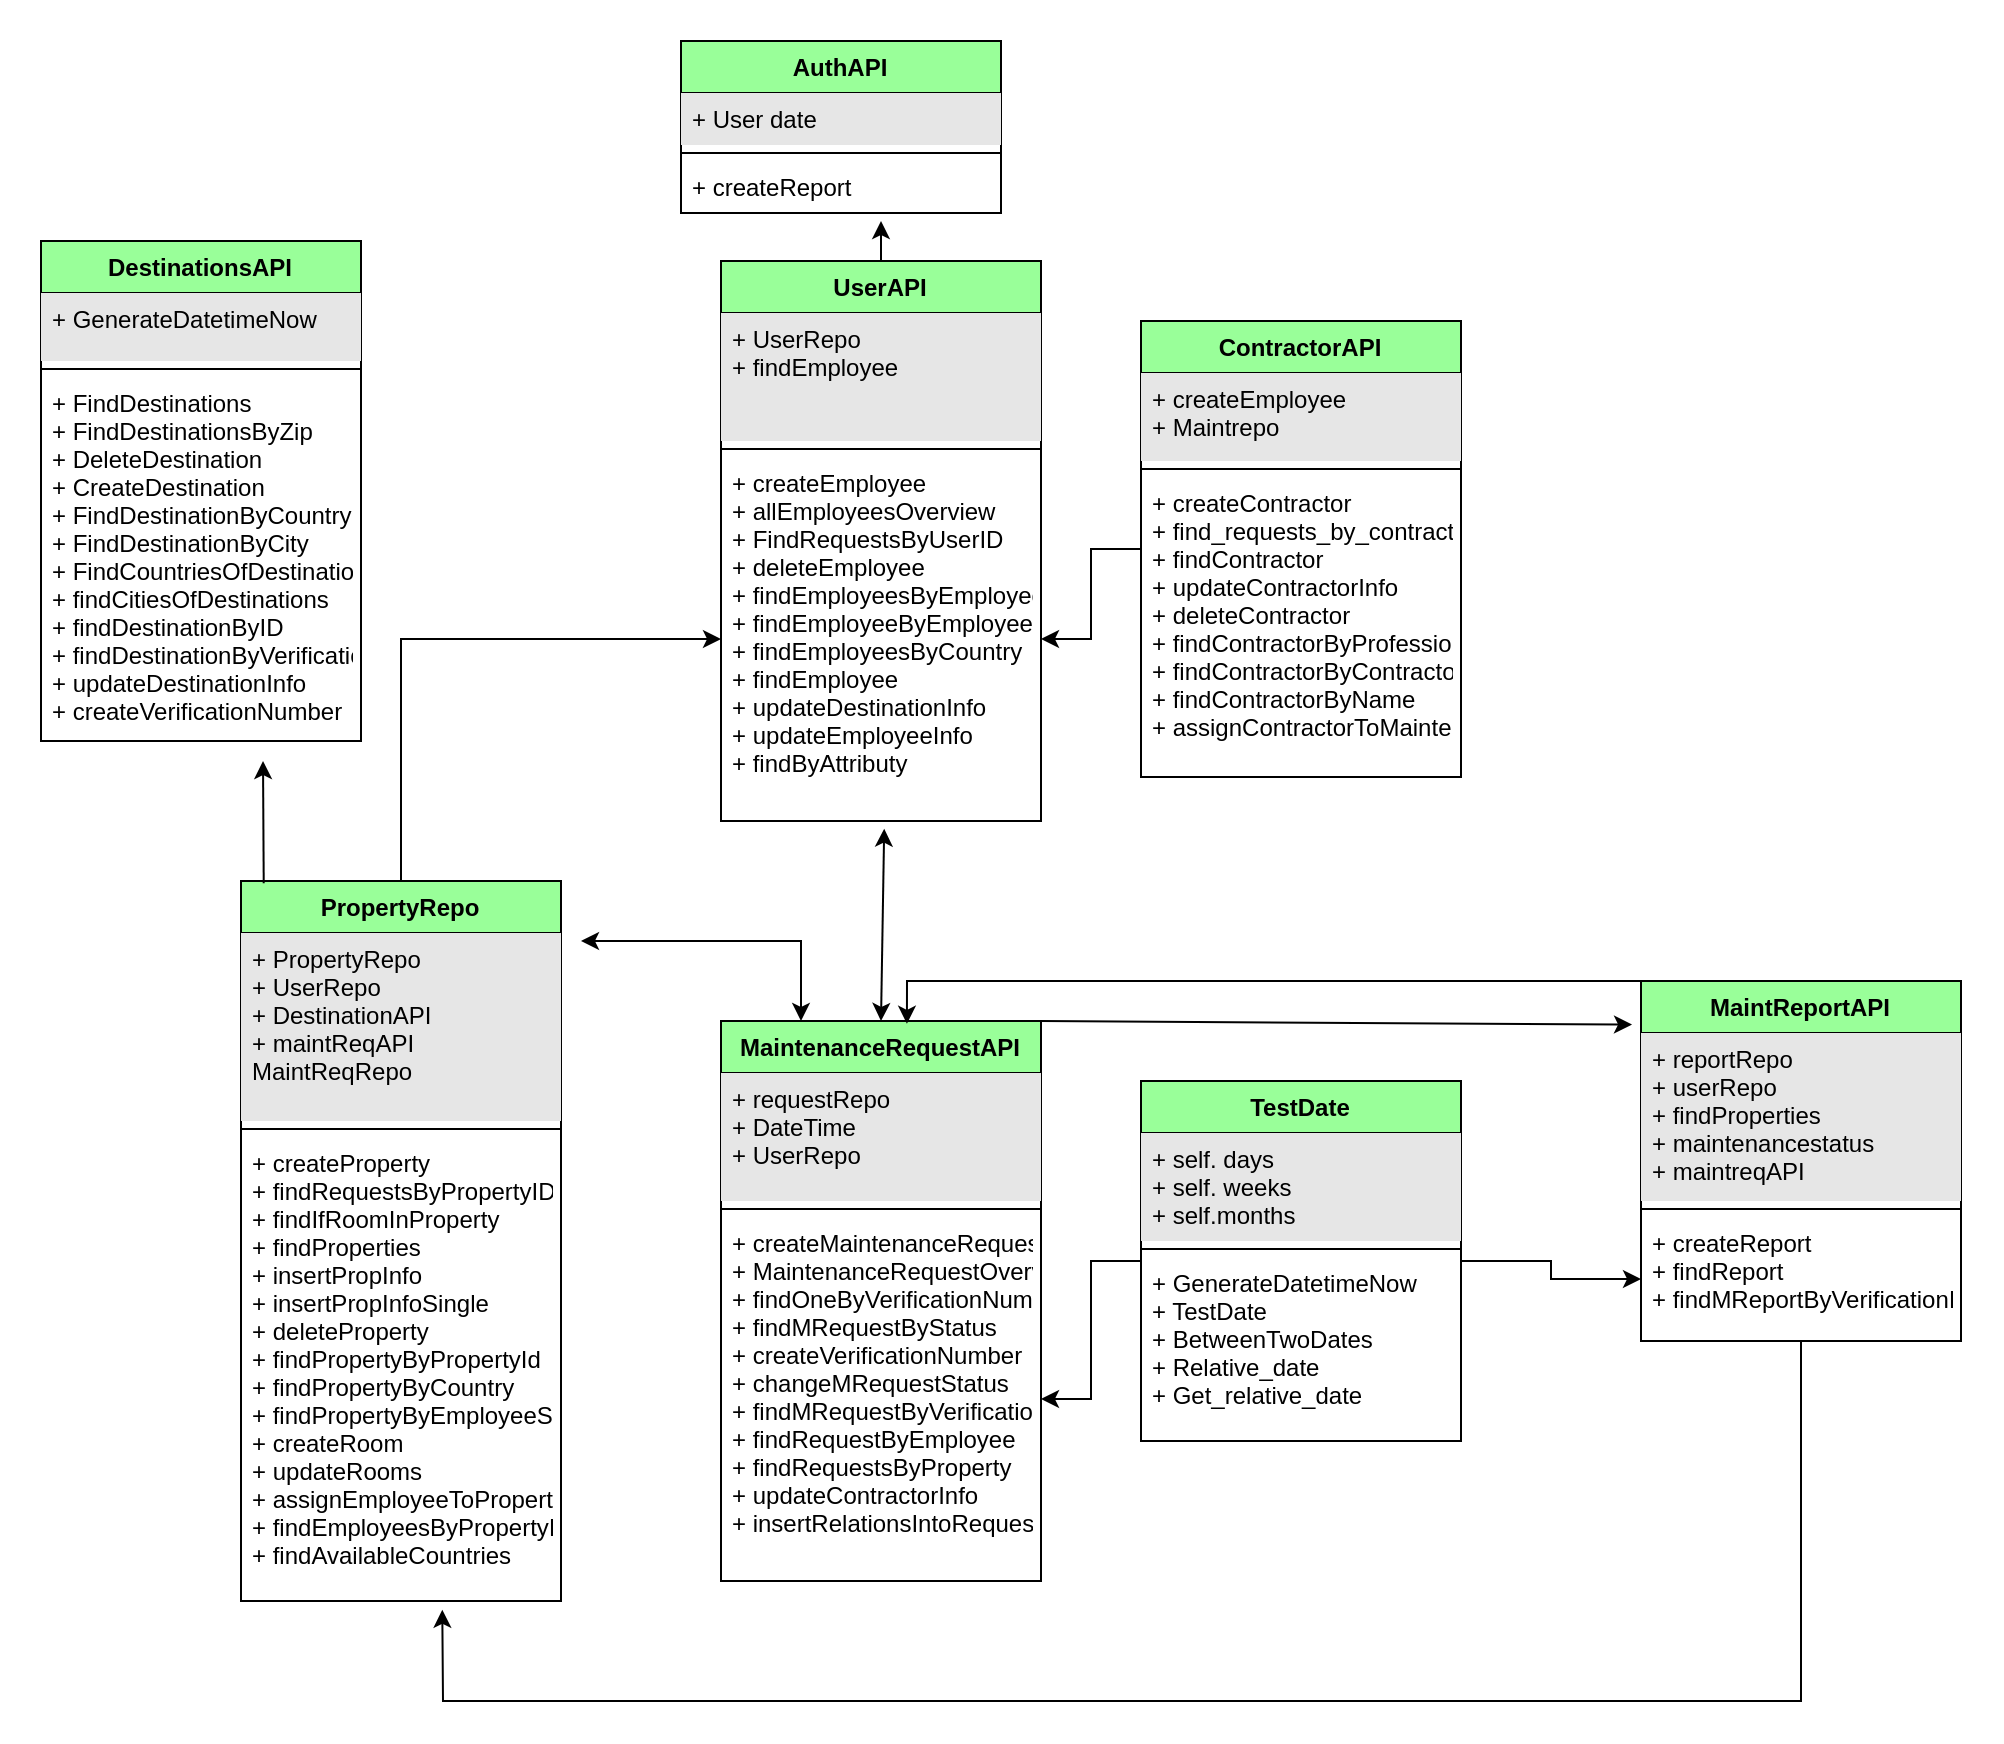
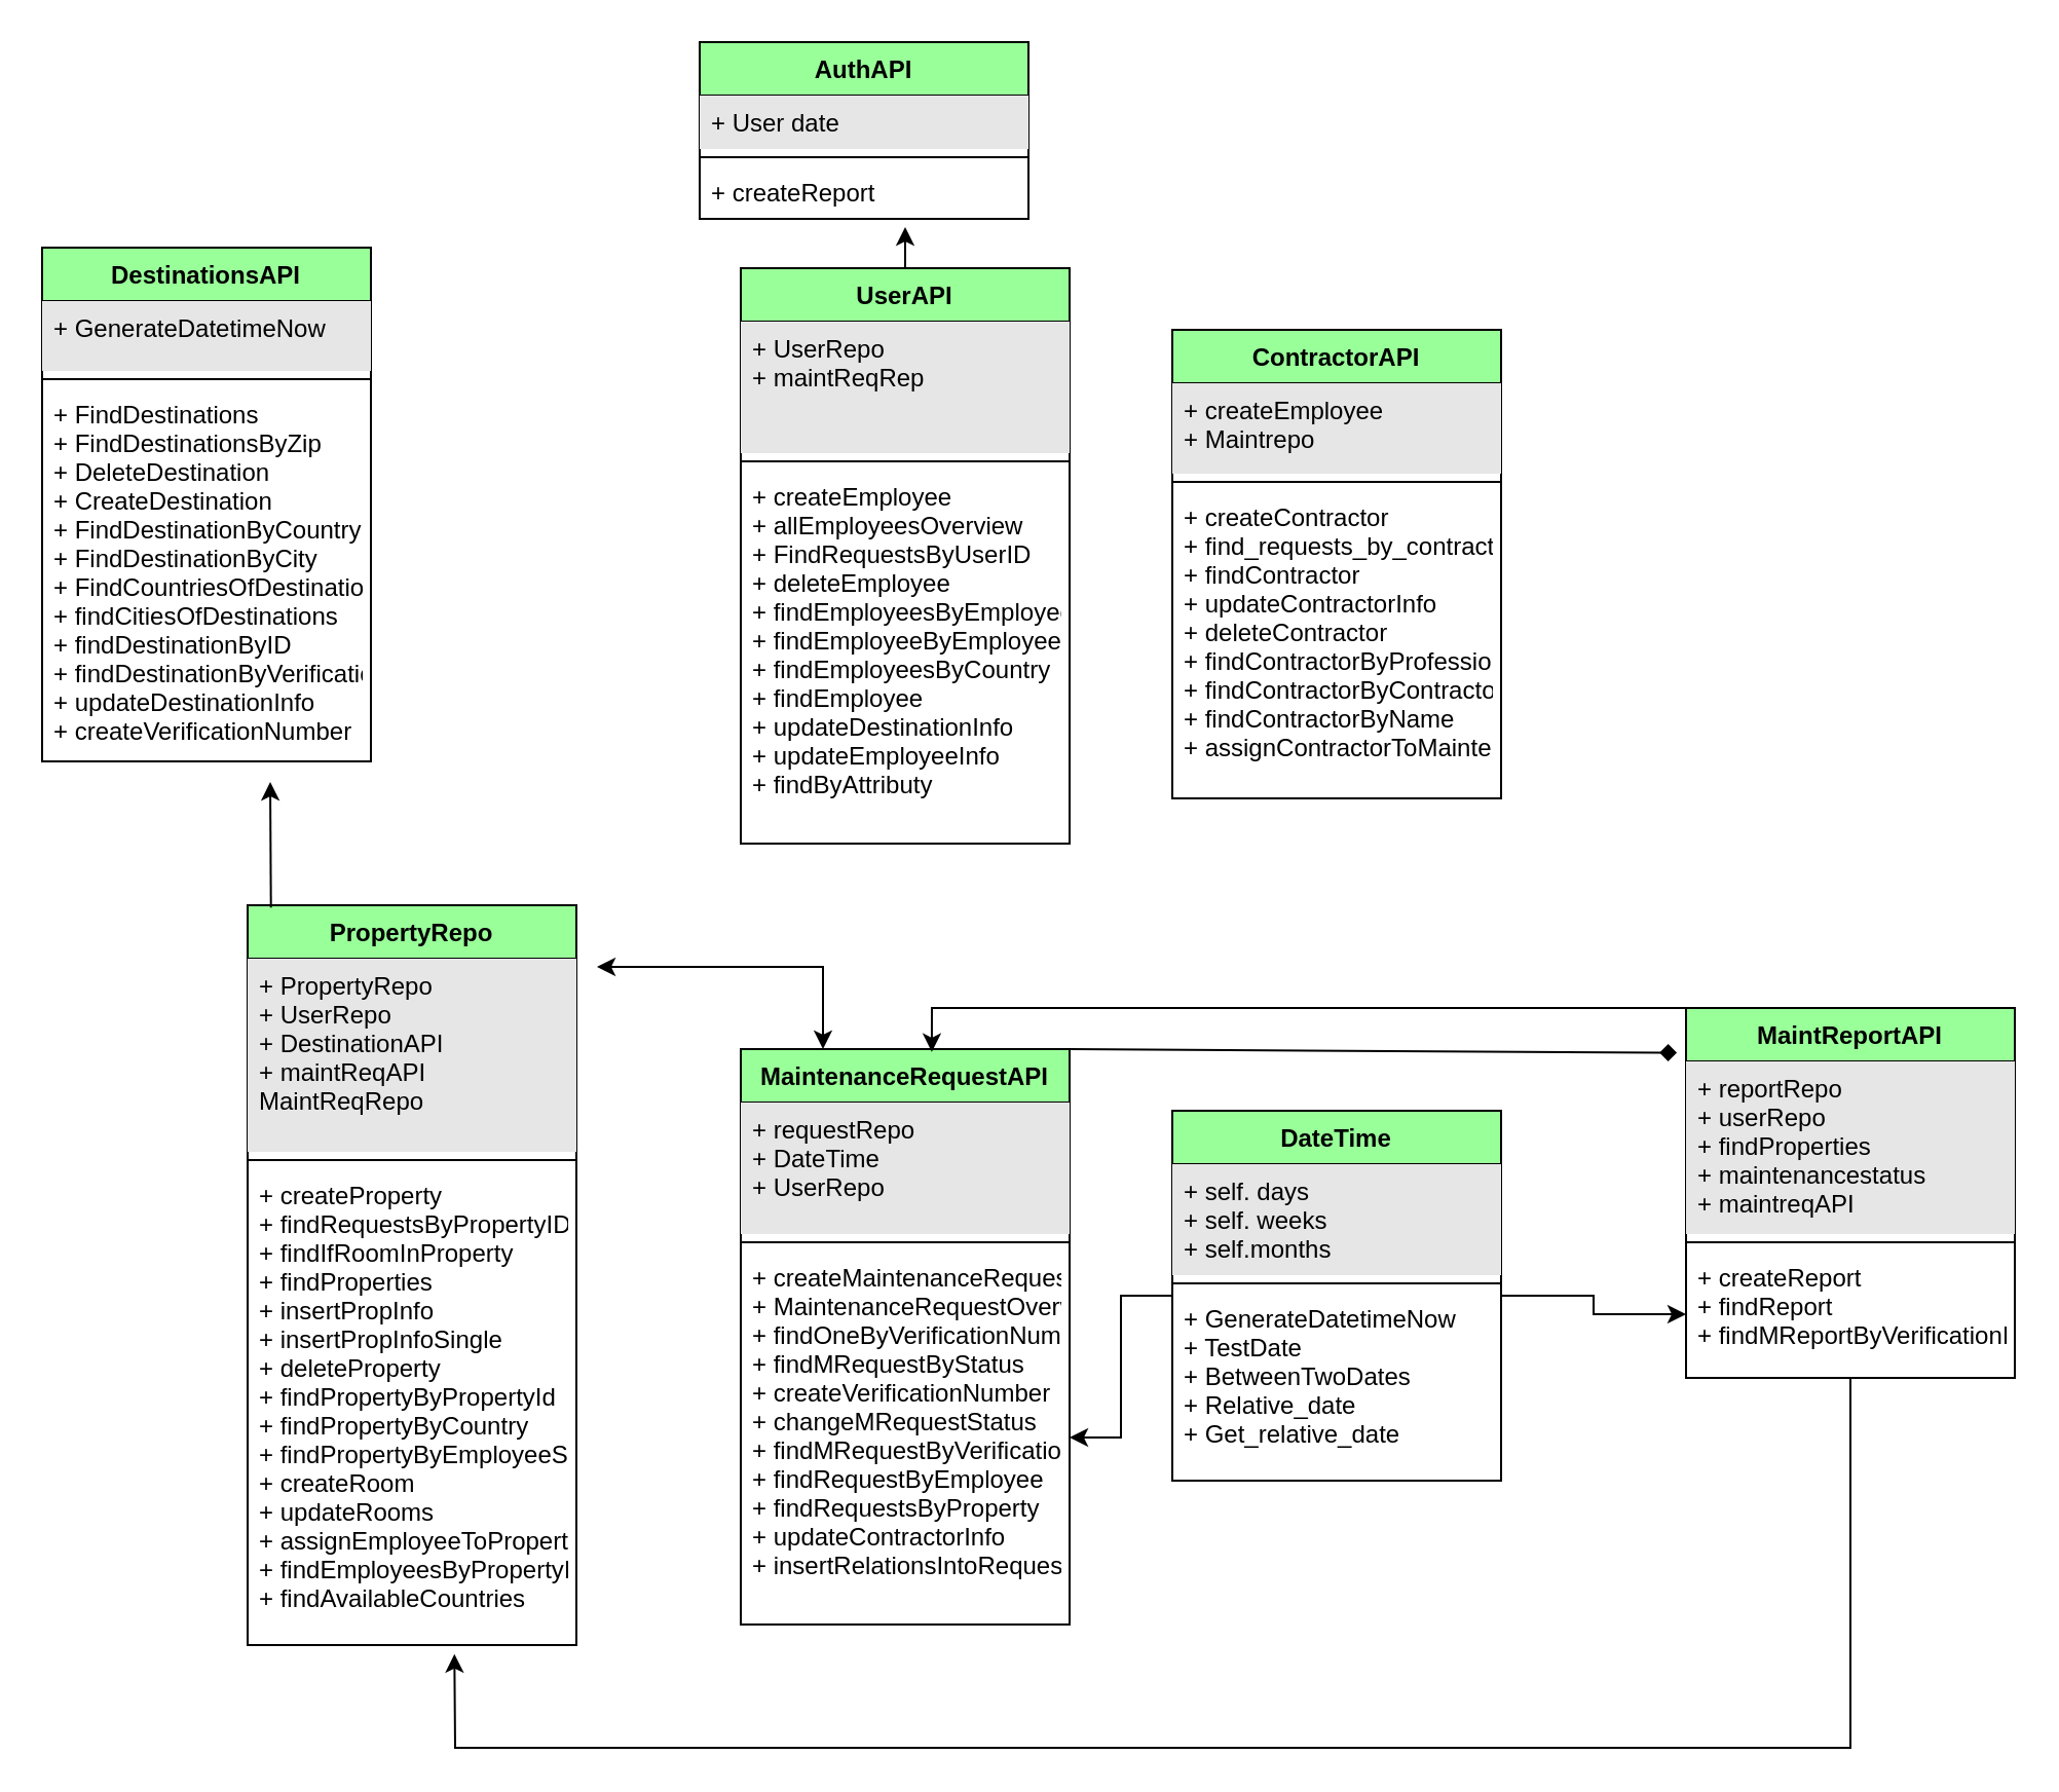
- <mxCell id="35" value="+ UserRepo&#10;+ findEmployee" style="text;strokeColor=none;fillColor=#E6E6E6;align=left;verticalAlign=top;spacingLeft=4;spacingRight=4;overflow=hidden;rotatable=0;points=[[0,0.5],[1,0.5]];portConstraint=eastwest;" vertex="1" parent="34"><mxGeometry y="26" width="160" height="64" as="geometry" /></mxCell>
+ <mxCell id="35" value="+ UserRepo&#10;+ maintReqRep" style="text;strokeColor=none;fillColor=#E6E6E6;align=left;verticalAlign=top;spacingLeft=4;spacingRight=4;overflow=hidden;rotatable=0;points=[[0,0.5],[1,0.5]];portConstraint=eastwest;" vertex="1" parent="34"><mxGeometry y="26" width="160" height="64" as="geometry" /></mxCell>
- <mxCell id="6" value="" style="edgeStyle=orthogonalEdgeStyle;rounded=0;orthogonalLoop=1;jettySize=auto;html=1;" edge="1" parent="1" source="7" target="37"><mxGeometry relative="1" as="geometry" /></mxCell>
- <mxCell id="29" value="" style="edgeStyle=orthogonalEdgeStyle;rounded=0;orthogonalLoop=1;jettySize=auto;html=1;" edge="1" parent="1" source="30" target="37"><mxGeometry relative="1" as="geometry" /></mxCell>
- <mxCell id="41" value="" style="endArrow=classic;startArrow=classic;html=1;rounded=0;exitX=0.5;exitY=0;exitDx=0;exitDy=0;entryX=0.51;entryY=1.021;entryDx=0;entryDy=0;entryPerimeter=0;" edge="1" parent="1" source="21" target="37"><mxGeometry width="50" height="50" relative="1" as="geometry"><mxPoint x="510" y="550" as="sourcePoint" /><mxPoint x="560" y="500" as="targetPoint" /></mxGeometry></mxCell>
- <mxCell id="40" value="" style="endArrow=classic;html=1;rounded=0;entryX=-0.028;entryY=-0.05;entryDx=0;entryDy=0;entryPerimeter=0;exitX=1;exitY=0;exitDx=0;exitDy=0;" edge="1" parent="1" source="21" target="26"><mxGeometry width="50" height="50" relative="1" as="geometry"><mxPoint x="510" y="520" as="sourcePoint" /><mxPoint x="560" y="470" as="targetPoint" /></mxGeometry></mxCell>
+ <mxCell id="40" value="" style="endArrow=diamond;html=1;rounded=0;entryX=-0.028;entryY=-0.05;entryDx=0;entryDy=0;entryPerimeter=0;exitX=1;exitY=0;exitDx=0;exitDy=0;" edge="1" parent="1" source="21" target="26"><mxGeometry width="50" height="50" relative="1" as="geometry"><mxPoint x="510" y="520" as="sourcePoint" /><mxPoint x="560" y="470" as="targetPoint" /></mxGeometry></mxCell>
- <mxCell id="13" value="TestDate" style="swimlane;fontStyle=1;align=center;verticalAlign=top;childLayout=stackLayout;horizontal=1;startSize=26;horizontalStack=0;resizeParent=1;resizeParentMax=0;resizeLast=0;collapsible=1;marginBottom=0;fillColor=#99FF99;" vertex="1" parent="1"><mxGeometry x="570" y="540" width="160" height="180" as="geometry" /></mxCell>
+ <mxCell id="13" value="DateTime" style="swimlane;fontStyle=1;align=center;verticalAlign=top;childLayout=stackLayout;horizontal=1;startSize=26;horizontalStack=0;resizeParent=1;resizeParentMax=0;resizeLast=0;collapsible=1;marginBottom=0;fillColor=#99FF99;" vertex="1" parent="1"><mxGeometry x="570" y="540" width="160" height="180" as="geometry" /></mxCell>
